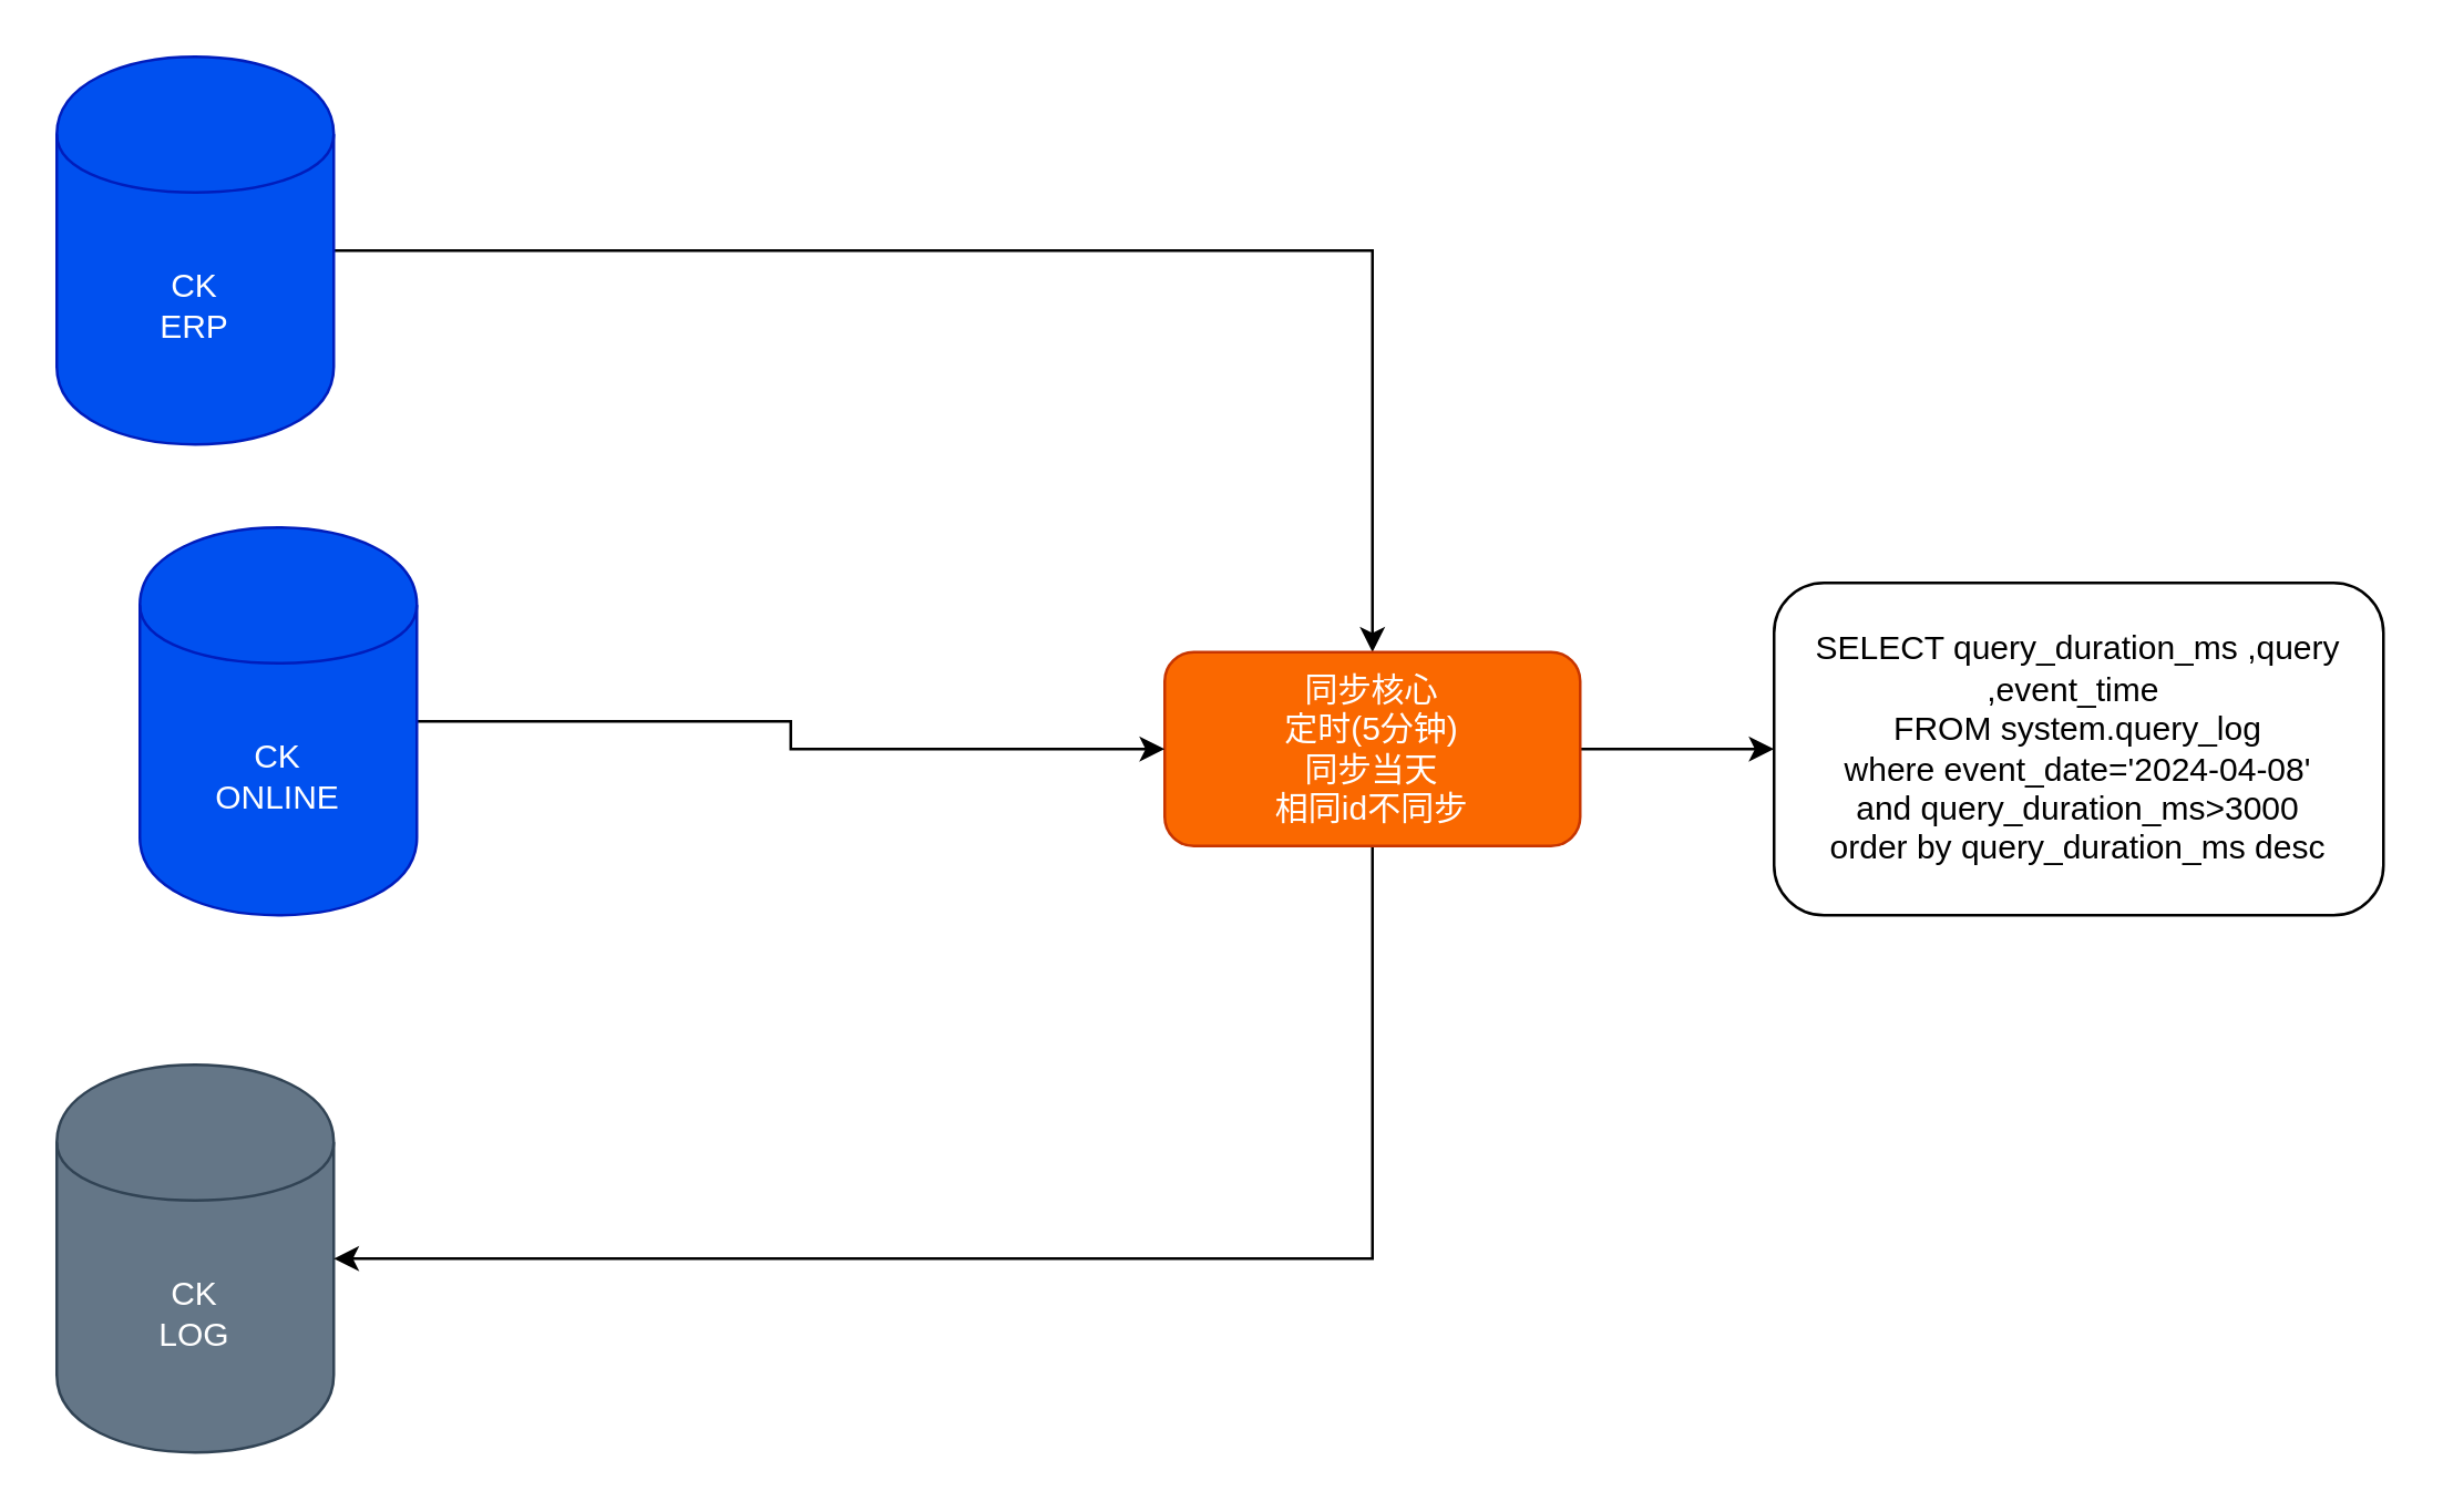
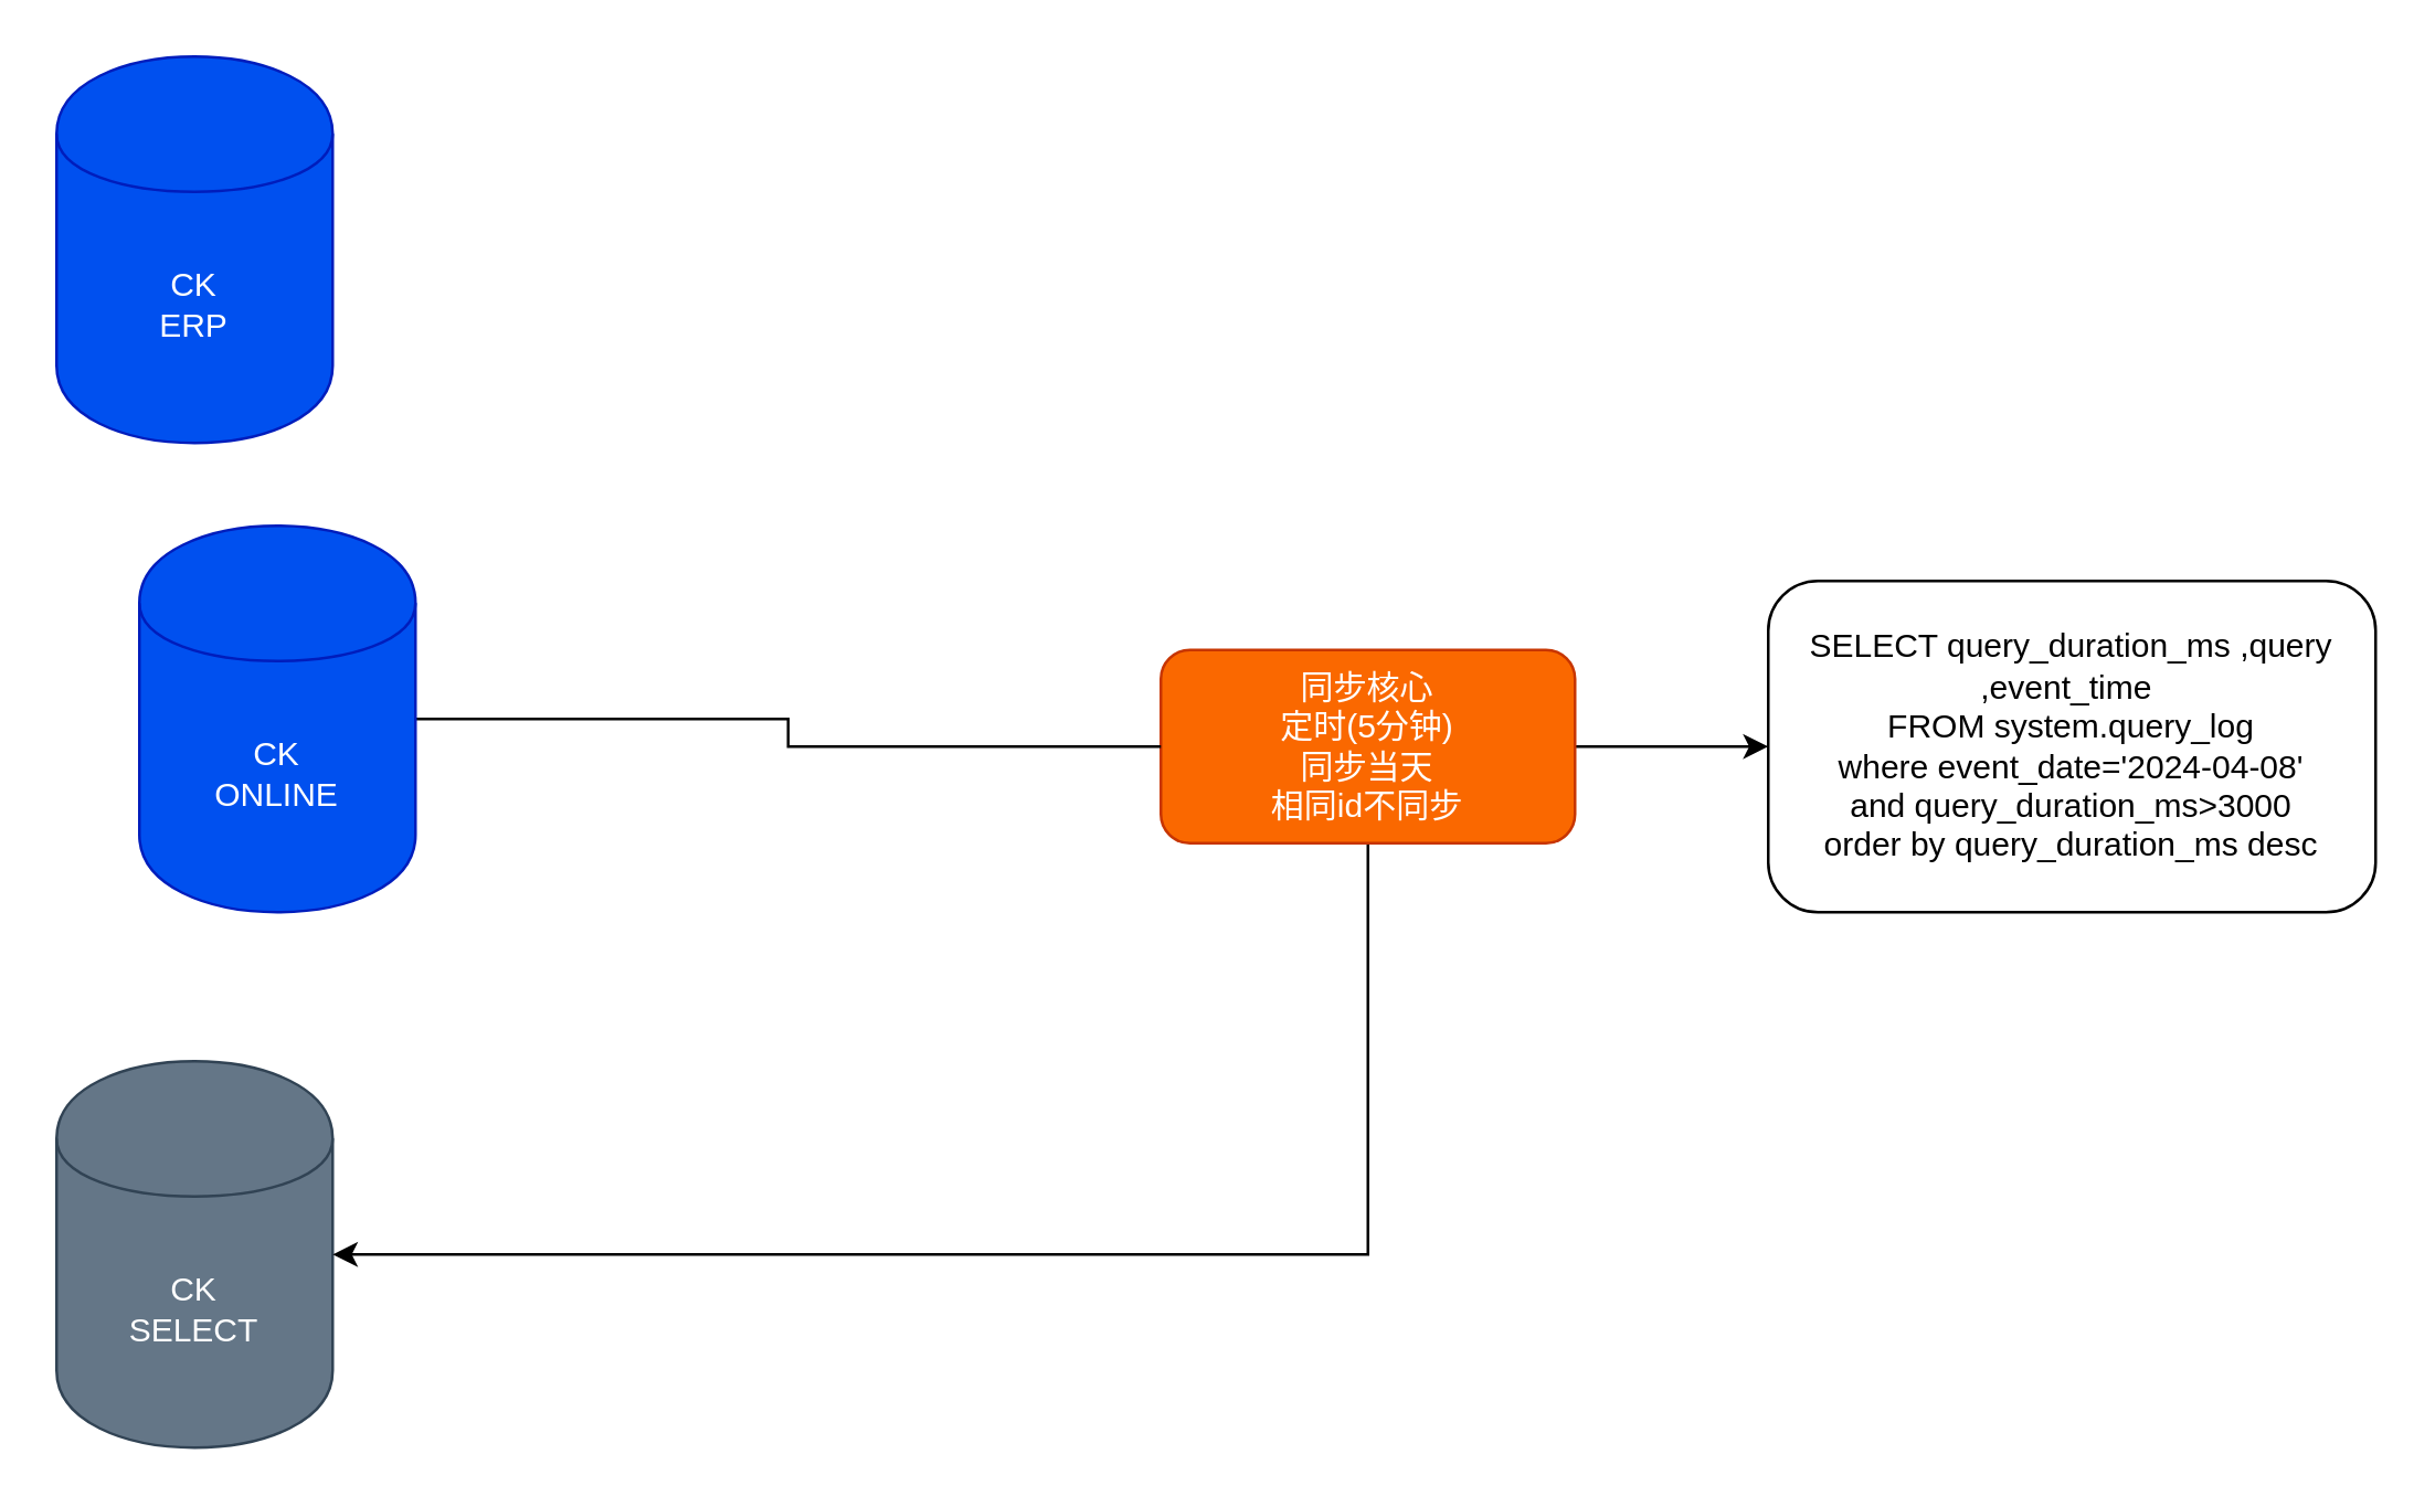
- <mxCell id="2" style="edgeStyle=orthogonalEdgeStyle;rounded=0;orthogonalLoop=1;jettySize=auto;html=1;entryX=0.5;entryY=0;entryDx=0;entryDy=0;" parent="1" source="3" target="7" edge="1"><mxGeometry relative="1" as="geometry" /></mxCell>
- <mxCell id="9" style="edgeStyle=orthogonalEdgeStyle;rounded=0;orthogonalLoop=1;jettySize=auto;html=1;entryX=0;entryY=0.5;entryDx=0;entryDy=0;" parent="1" source="10" target="7" edge="1"><mxGeometry relative="1" as="geometry" /></mxCell>
+ <mxCell id="9" style="edgeStyle=orthogonalEdgeStyle;rounded=0;orthogonalLoop=1;jettySize=auto;html=1;entryX=0;entryY=0.5;entryDx=0;entryDy=0;endArrow=none;" parent="1" source="10" target="7" edge="1"><mxGeometry relative="1" as="geometry" /></mxCell>
- <mxCell id="4" value="CK&lt;br&gt;LOG" style="shape=cylinder;whiteSpace=wrap;html=1;boundedLbl=1;backgroundOutline=1;fillColor=#647687;strokeColor=#314354;fontColor=#ffffff;" parent="1" vertex="1"><mxGeometry x="20" y="384" width="100" height="140" as="geometry" /></mxCell>
+ <mxCell id="4" value="CK&lt;br&gt;SELECT" style="shape=cylinder;whiteSpace=wrap;html=1;boundedLbl=1;backgroundOutline=1;fillColor=#647687;strokeColor=#314354;fontColor=#ffffff;" parent="1" vertex="1"><mxGeometry x="20" y="384" width="100" height="140" as="geometry" /></mxCell>
